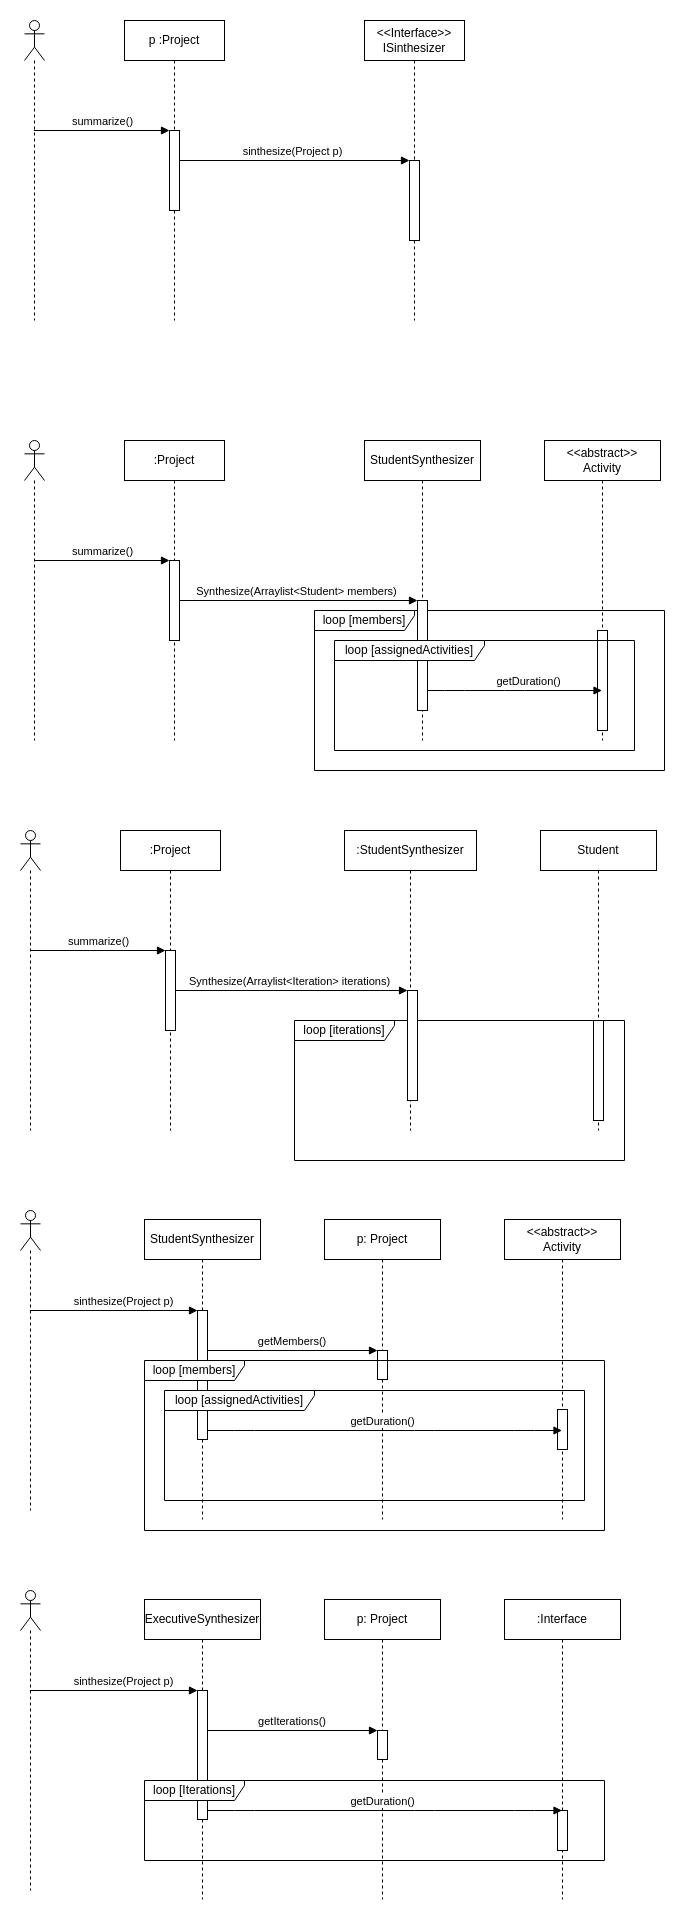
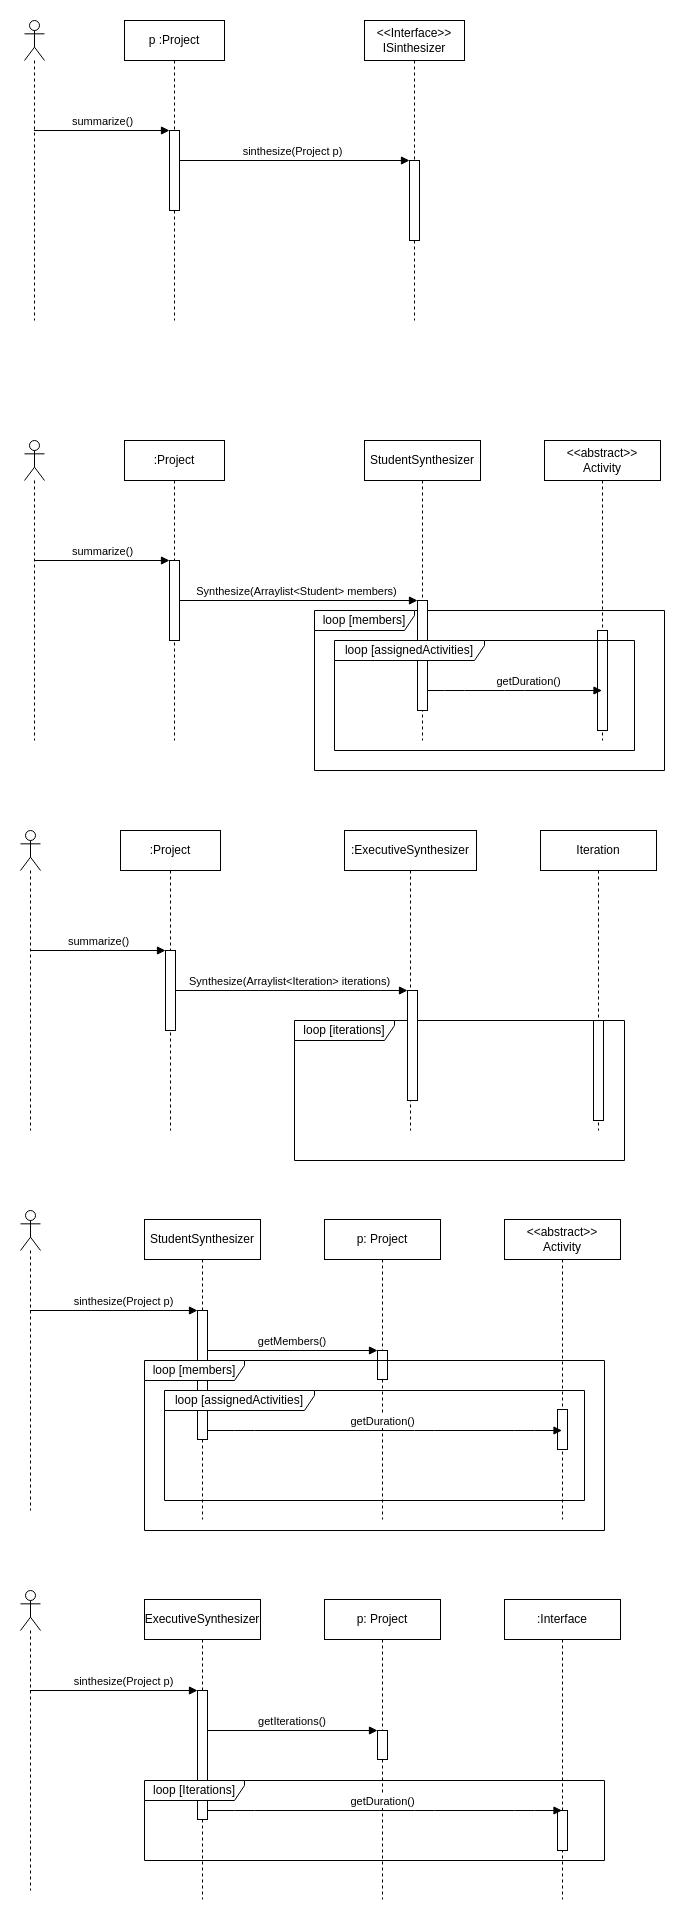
- <mxCell id="25" value=":StudentSynthesizer" style="shape=umlLifeline;perimeter=lifelinePerimeter;whiteSpace=wrap;html=1;container=1;collapsible=0;recursiveResize=0;outlineConnect=0;" parent="1" vertex="1"><mxGeometry x="344" y="830" width="132" height="300" as="geometry" /></mxCell>
+ <mxCell id="25" value=":ExecutiveSynthesizer" style="shape=umlLifeline;perimeter=lifelinePerimeter;whiteSpace=wrap;html=1;container=1;collapsible=0;recursiveResize=0;outlineConnect=0;" parent="1" vertex="1"><mxGeometry x="344" y="830" width="132" height="300" as="geometry" /></mxCell>
- <mxCell id="22" value="Student" style="shape=umlLifeline;perimeter=lifelinePerimeter;whiteSpace=wrap;html=1;container=1;collapsible=0;recursiveResize=0;outlineConnect=0;" parent="1" vertex="1"><mxGeometry x="540" y="830" width="116" height="300" as="geometry" /></mxCell>
+ <mxCell id="22" value="Iteration" style="shape=umlLifeline;perimeter=lifelinePerimeter;whiteSpace=wrap;html=1;container=1;collapsible=0;recursiveResize=0;outlineConnect=0;" parent="1" vertex="1"><mxGeometry x="540" y="830" width="116" height="300" as="geometry" /></mxCell>
